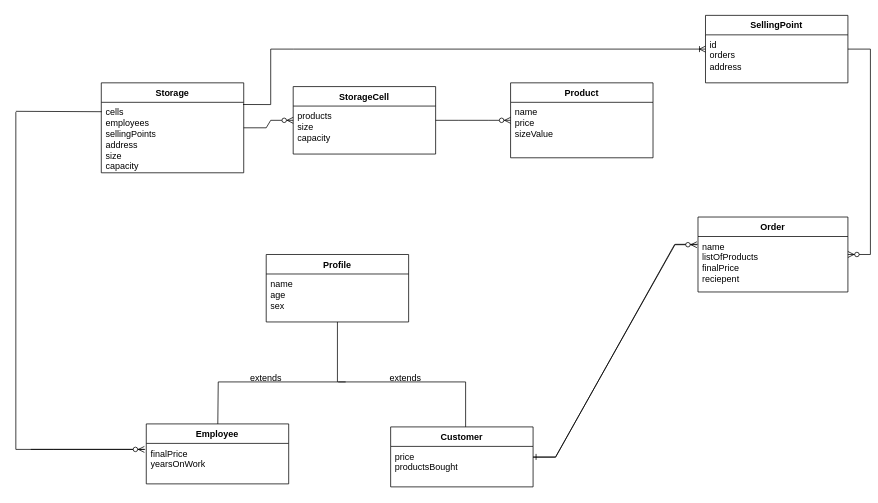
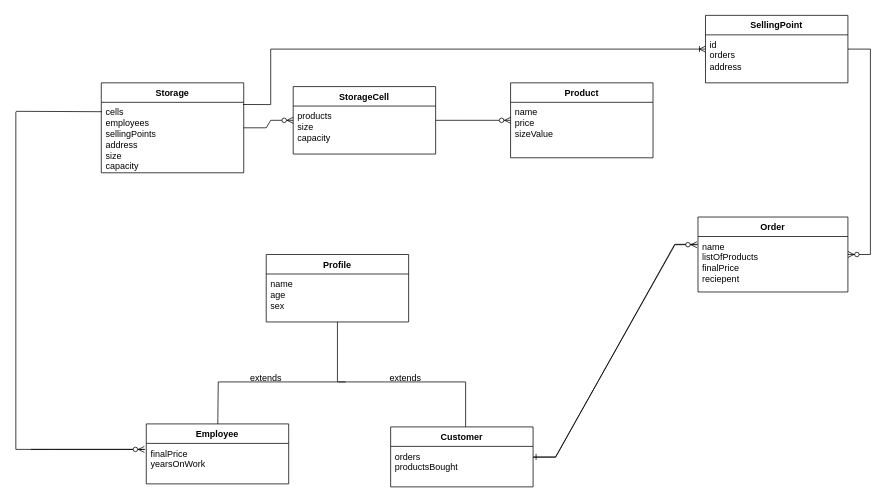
- <mxCell id="15" value="&lt;div&gt;price&lt;/div&gt;productsBought" style="text;strokeColor=none;fillColor=none;align=left;verticalAlign=top;spacingLeft=4;spacingRight=4;overflow=hidden;rotatable=0;points=[[0,0.5],[1,0.5]];portConstraint=eastwest;whiteSpace=wrap;html=1;" parent="14" vertex="1"><mxGeometry y="26" width="190" height="54" as="geometry" /></mxCell>
+ <mxCell id="15" value="&lt;div&gt;orders&lt;/div&gt;productsBought" style="text;strokeColor=none;fillColor=none;align=left;verticalAlign=top;spacingLeft=4;spacingRight=4;overflow=hidden;rotatable=0;points=[[0,0.5],[1,0.5]];portConstraint=eastwest;whiteSpace=wrap;html=1;" parent="14" vertex="1"><mxGeometry y="26" width="190" height="54" as="geometry" /></mxCell>
